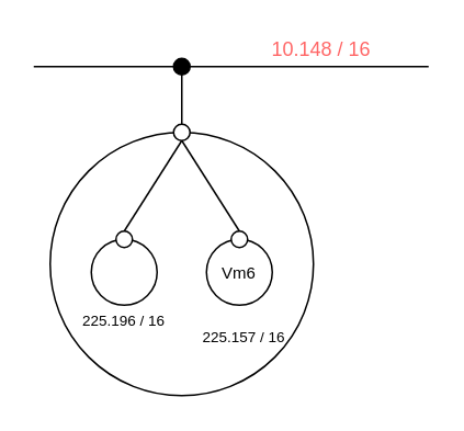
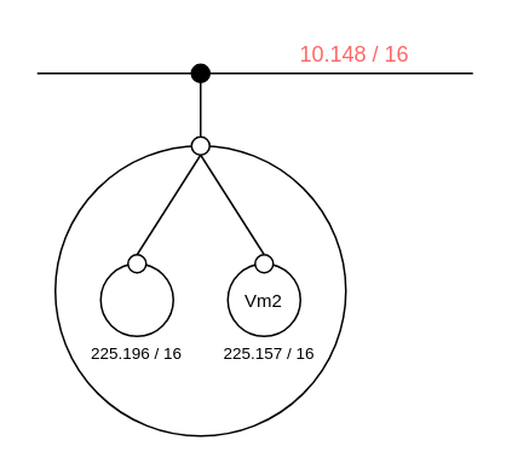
- <mxCell id="11" value="Vm6&lt;br&gt;" style="text;html=1;strokeColor=none;fillColor=none;align=center;verticalAlign=middle;whiteSpace=wrap;rounded=0;fontSize=10;fontColor=#000000;" parent="1" vertex="1"><mxGeometry x="125" y="155" width="40" height="20" as="geometry" /></mxCell>
+ <mxCell id="11" value="Vm2&lt;br&gt;" style="text;html=1;strokeColor=none;fillColor=none;align=center;verticalAlign=middle;whiteSpace=wrap;rounded=0;fontSize=10;fontColor=#000000;" parent="1" vertex="1"><mxGeometry x="125" y="155" width="40" height="20" as="geometry" /></mxCell>
- <mxCell id="17" value="&lt;div style=&quot;font-size: 9px&quot;&gt;225.157 / 16&lt;/div&gt;" style="text;html=1;strokeColor=none;fillColor=none;align=center;verticalAlign=middle;whiteSpace=wrap;rounded=0;fontSize=9;" vertex="1" parent="1"><mxGeometry x="117.5" y="196" width="60" height="18" as="geometry" /></mxCell>
+ <mxCell id="17" value="&lt;div style=&quot;font-size: 9px&quot;&gt;225.157 / 16&lt;/div&gt;" style="text;html=1;strokeColor=none;fillColor=none;align=center;verticalAlign=middle;whiteSpace=wrap;rounded=0;fontSize=9;" vertex="1" parent="1"><mxGeometry x="117.5" y="186" width="60" height="18" as="geometry" /></mxCell>
